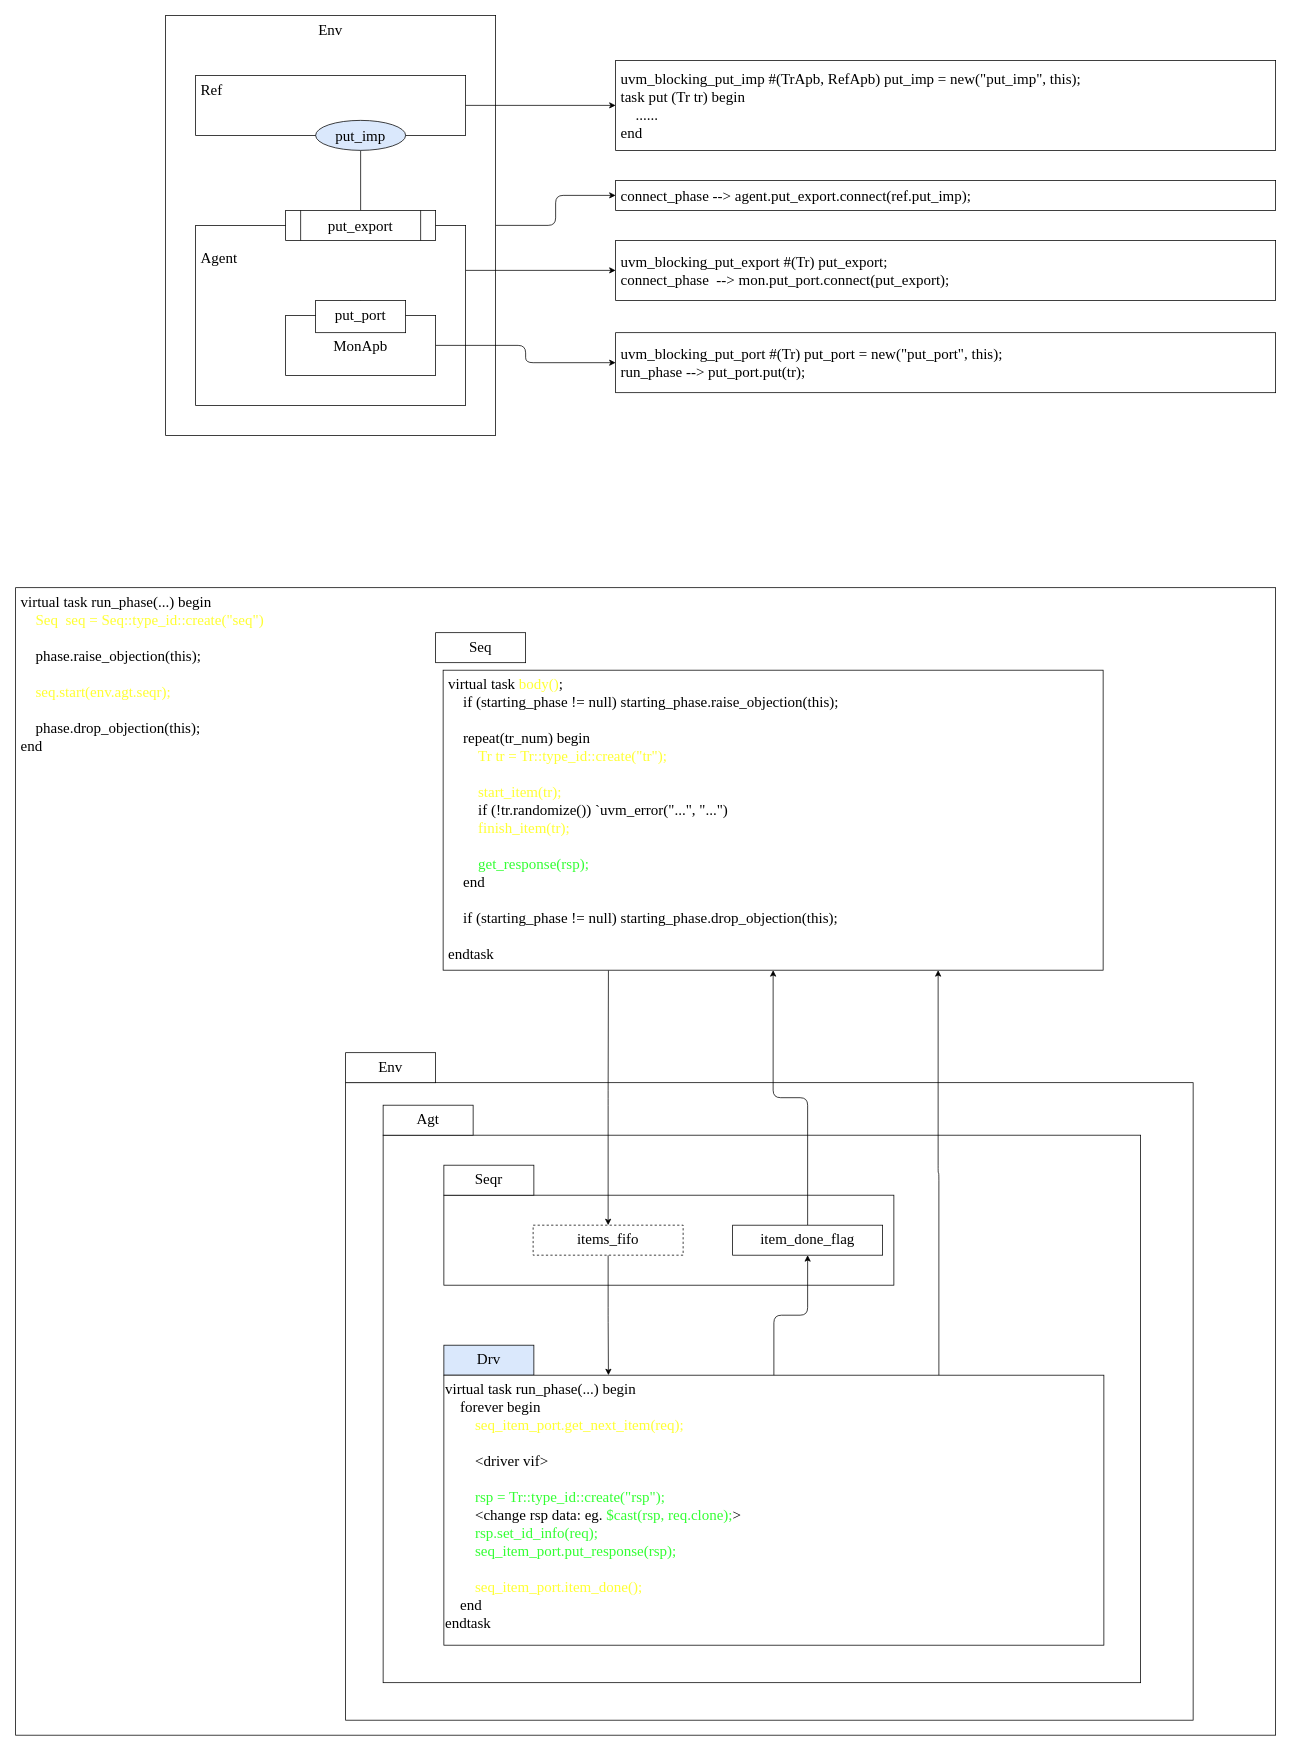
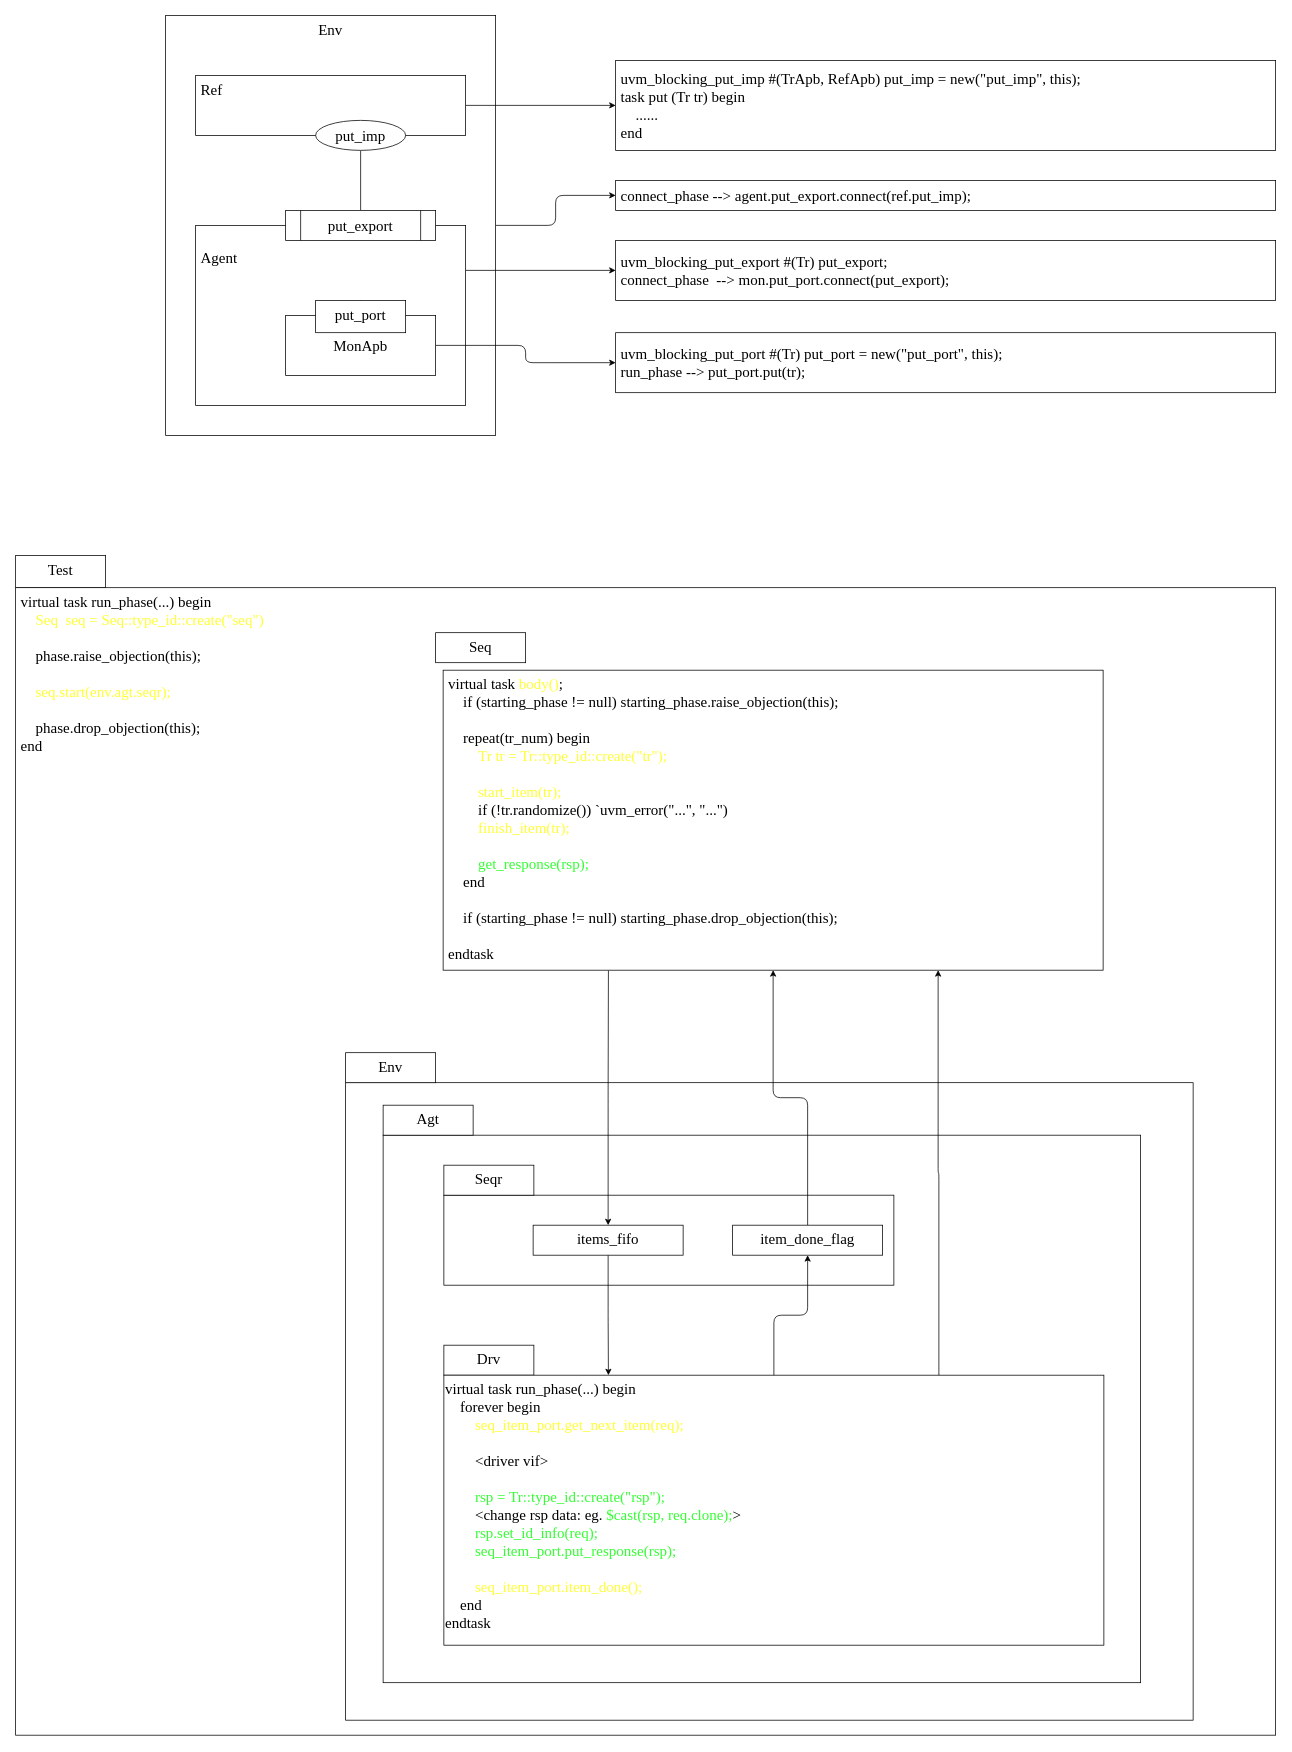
- <mxCell id="34" value="put_imp" style="ellipse;whiteSpace=wrap;html=1;sketch=0;hachureGap=4;jiggle=2;curveFitting=1;fontFamily=Fira Code;fontSize=20;fillColor=#dae8fc;" vertex="1" parent="1"><mxGeometry x="420" y="160" width="120" height="40" as="geometry" /></mxCell>
+ <mxCell id="34" value="put_imp" style="ellipse;whiteSpace=wrap;html=1;sketch=0;hachureGap=4;jiggle=2;curveFitting=1;fontFamily=Fira Code;fontSize=20;" vertex="1" parent="1"><mxGeometry x="420" y="160" width="120" height="40" as="geometry" /></mxCell>
+ <mxCell id="15" value="Test" style="rounded=0;whiteSpace=wrap;html=1;hachureGap=4;fontFamily=Fira Code;fontSize=20;verticalAlign=top;" parent="14" vertex="1"><mxGeometry width="120" height="43.077" as="geometry" /></mxCell>
- <mxCell id="28" value="items_fifo" style="rounded=0;whiteSpace=wrap;html=1;hachureGap=4;fontFamily=Fira Code;fontSize=20;verticalAlign=top;dashed=1;" parent="14" vertex="1"><mxGeometry x="690" y="893.08" width="200" height="40" as="geometry" /></mxCell>
+ <mxCell id="28" value="items_fifo" style="rounded=0;whiteSpace=wrap;html=1;hachureGap=4;fontFamily=Fira Code;fontSize=20;verticalAlign=top;" parent="14" vertex="1"><mxGeometry x="690" y="893.08" width="200" height="40" as="geometry" /></mxCell>
- <mxCell id="19" value="Drv" style="rounded=0;whiteSpace=wrap;html=1;hachureGap=4;fontFamily=Fira Code;fontSize=20;verticalAlign=top;fillColor=#dae8fc;" parent="14" vertex="1"><mxGeometry x="571" y="1053.08" width="120" height="40" as="geometry" /></mxCell>
+ <mxCell id="19" value="Drv" style="rounded=0;whiteSpace=wrap;html=1;hachureGap=4;fontFamily=Fira Code;fontSize=20;verticalAlign=top;" parent="14" vertex="1"><mxGeometry x="571" y="1053.08" width="120" height="40" as="geometry" /></mxCell>
